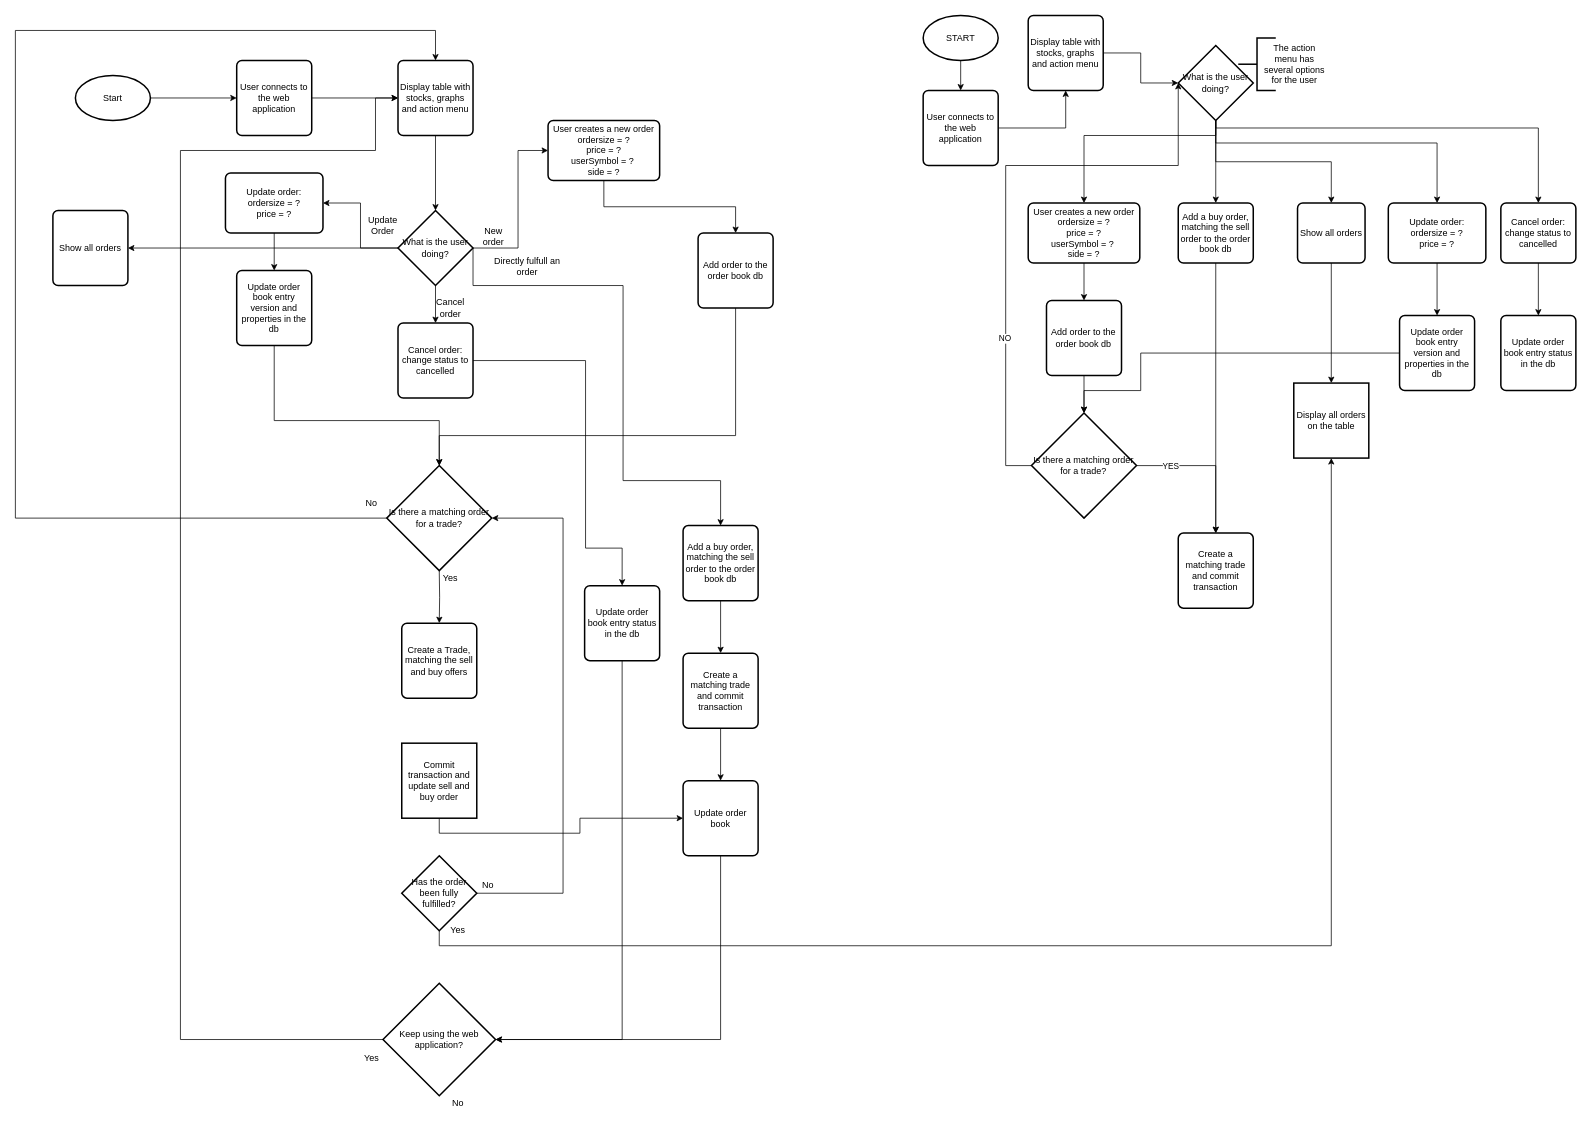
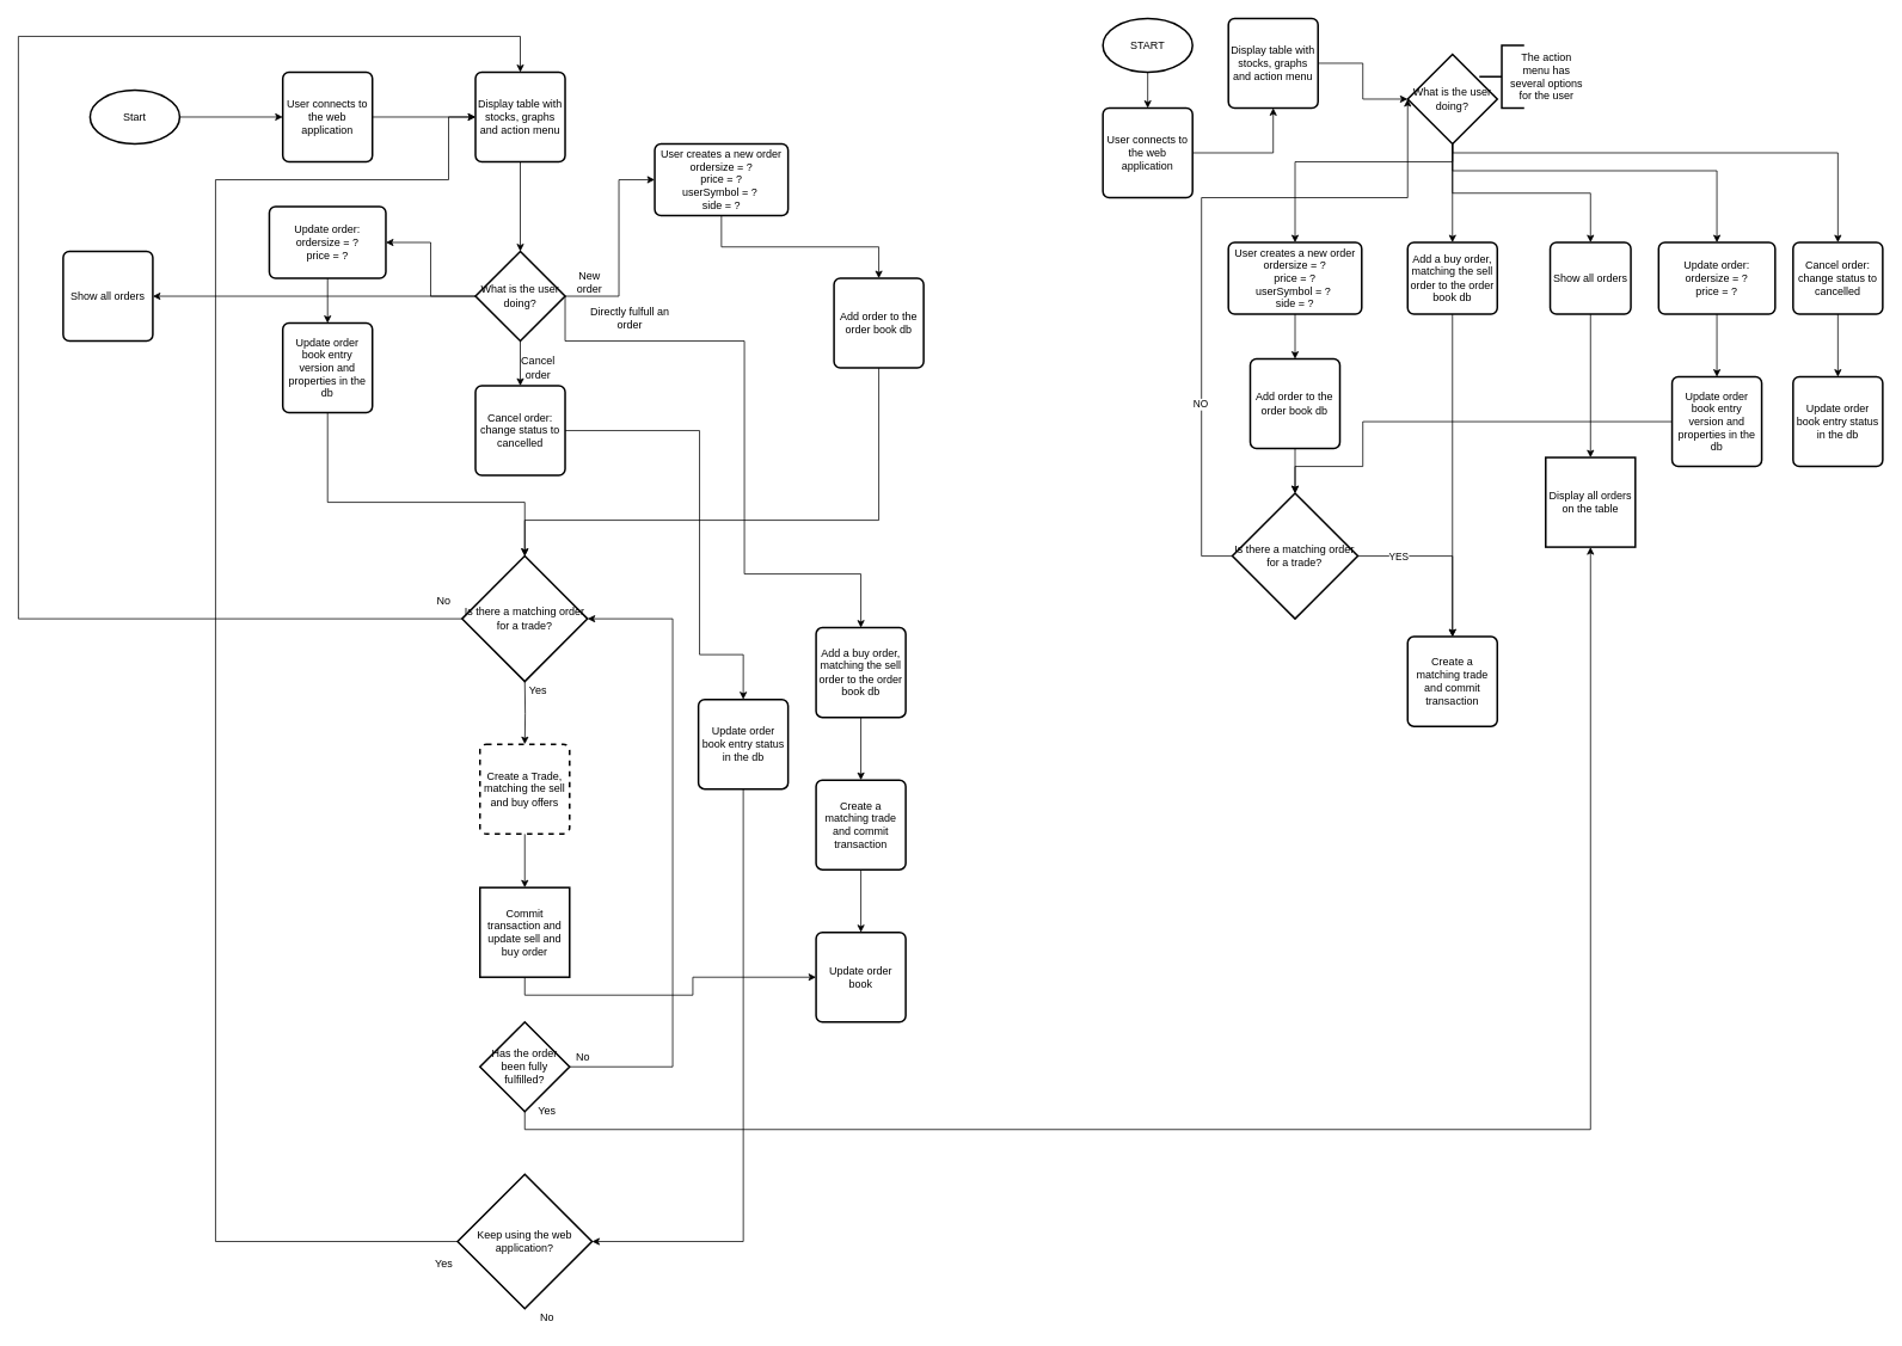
- <mxCell id="32" value="Update Order" style="text;html=1;strokeColor=none;fillColor=none;align=center;verticalAlign=middle;whiteSpace=wrap;rounded=0;" parent="1" vertex="1"><mxGeometry x="490" y="290" width="40" height="20" as="geometry" /></mxCell>
- <mxCell id="9" value="Create a Trade, matching the sell and buy offers" style="rounded=1;whiteSpace=wrap;html=1;absoluteArcSize=1;arcSize=14;strokeWidth=2;" parent="1" vertex="1"><mxGeometry x="535" y="830" width="100" height="100" as="geometry" /></mxCell>
+ <mxCell id="9" value="Create a Trade, matching the sell and buy offers" style="rounded=1;whiteSpace=wrap;html=1;absoluteArcSize=1;arcSize=14;strokeWidth=2;dashed=1;" parent="1" vertex="1"><mxGeometry x="535" y="830" width="100" height="100" as="geometry" /></mxCell>
+ <mxCell id="8" style="edgeStyle=orthogonalEdgeStyle;rounded=0;orthogonalLoop=1;jettySize=auto;html=1;exitX=0.5;exitY=1;exitDx=0;exitDy=0;entryX=0.5;entryY=0;entryDx=0;entryDy=0;" parent="1" source="9" target="11" edge="1"><mxGeometry relative="1" as="geometry" /></mxCell>
- <mxCell id="46" style="edgeStyle=orthogonalEdgeStyle;rounded=0;orthogonalLoop=1;jettySize=auto;html=1;exitX=0.5;exitY=1;exitDx=0;exitDy=0;entryX=1;entryY=0.5;entryDx=0;entryDy=0;entryPerimeter=0;" parent="1" source="47" target="51" edge="1"><mxGeometry relative="1" as="geometry" /></mxCell>
